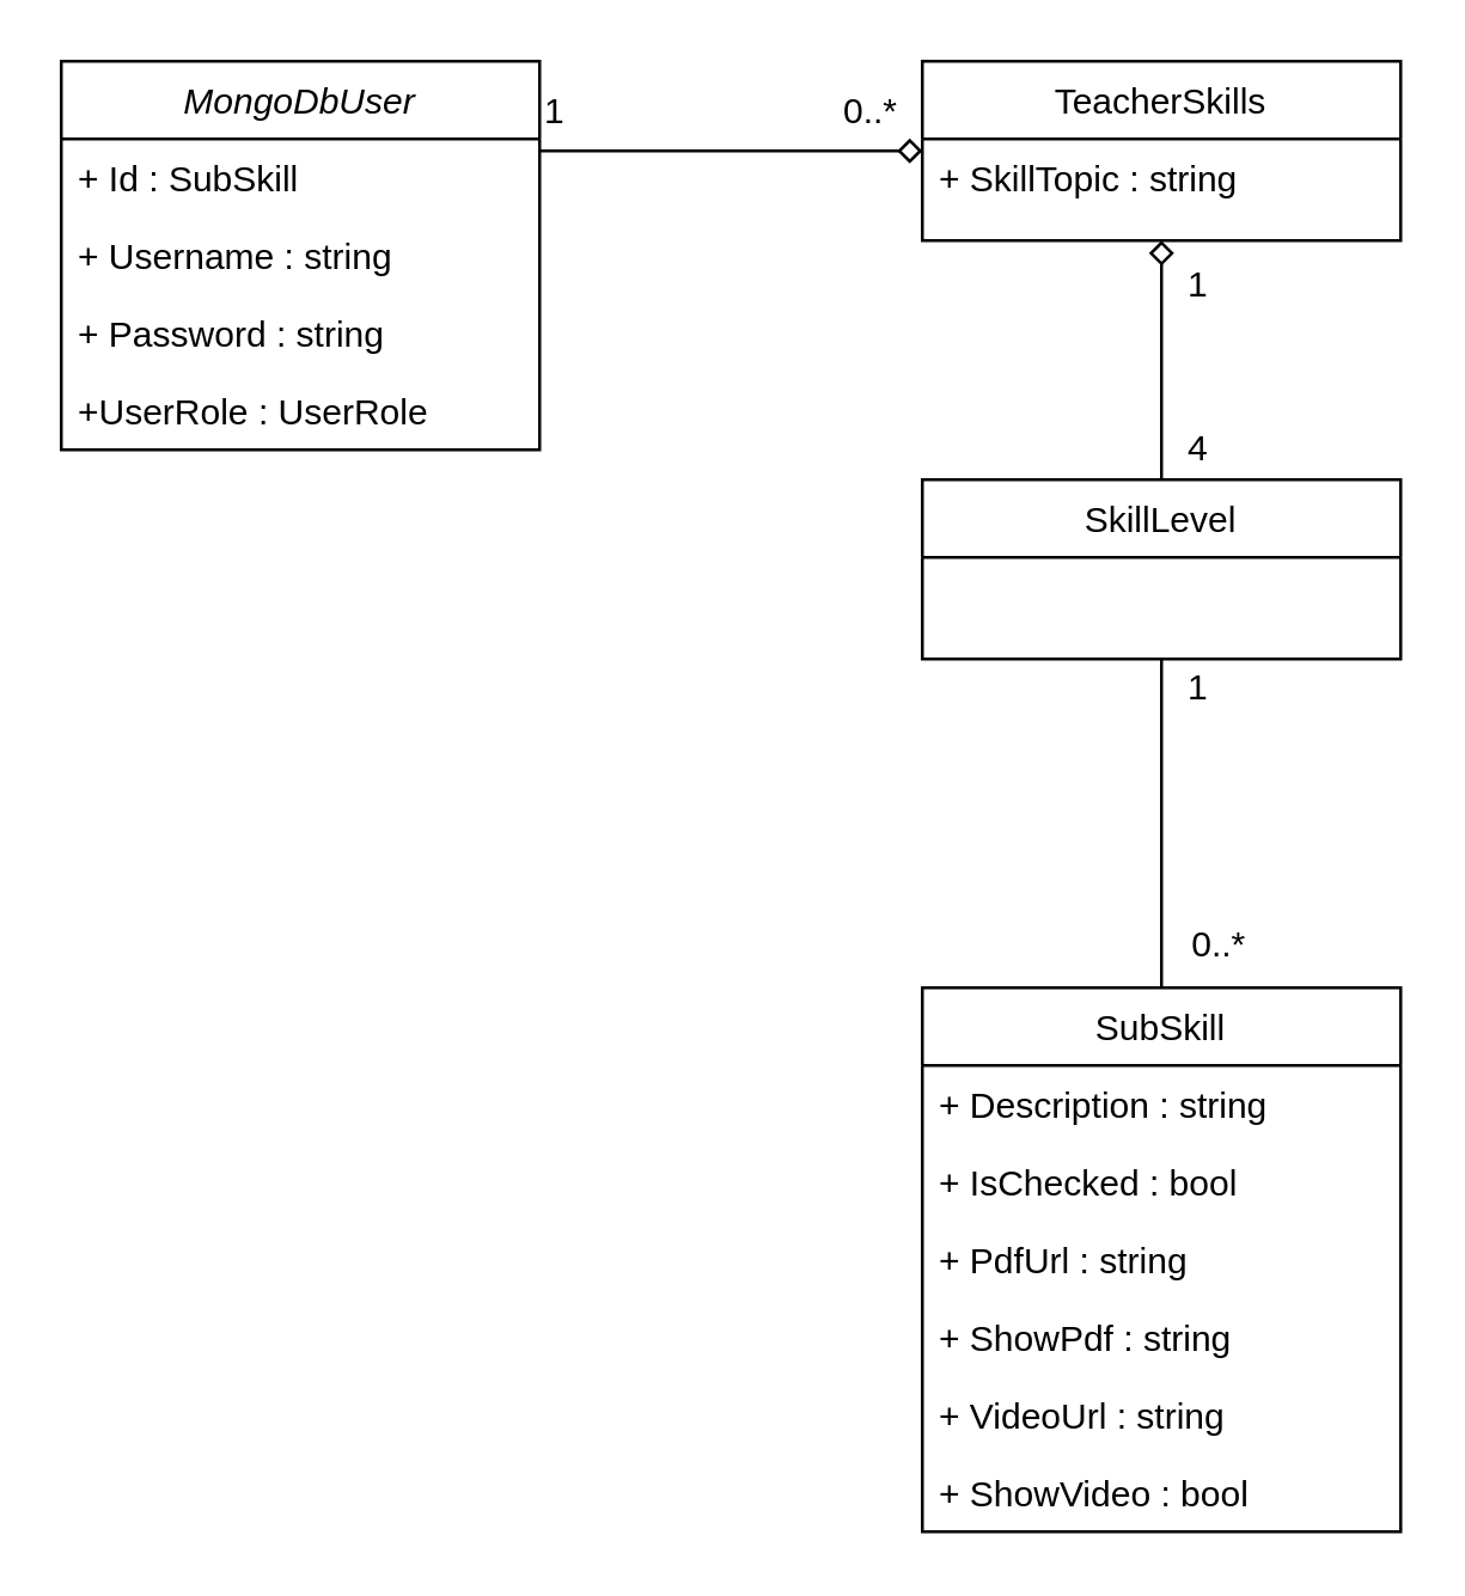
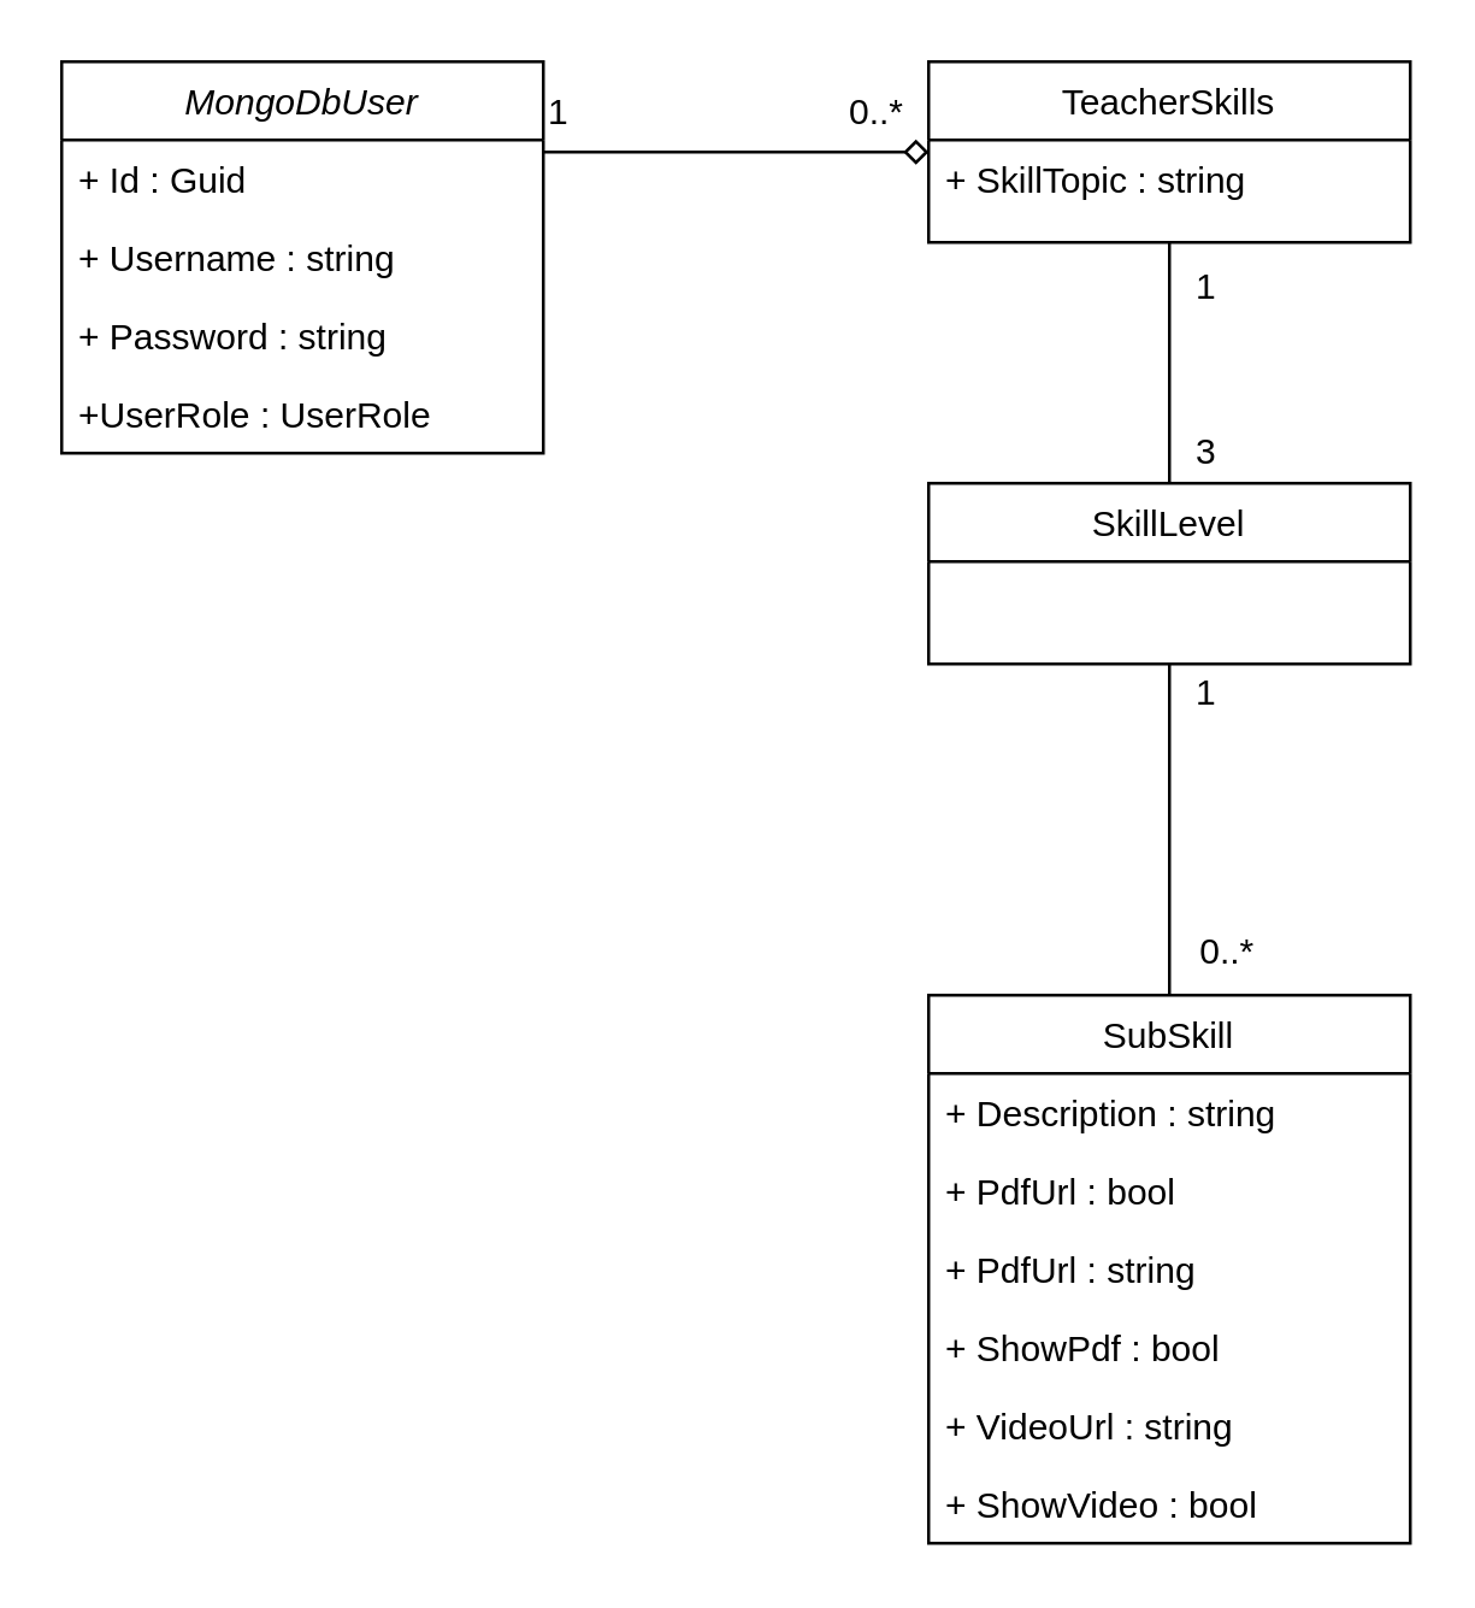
- <mxCell id="3" value="+ Id : SubSkill" style="text;align=left;verticalAlign=top;spacingLeft=4;spacingRight=4;overflow=hidden;rotatable=0;points=[[0,0.5],[1,0.5]];portConstraint=eastwest;" parent="2" vertex="1"><mxGeometry y="26" width="160" height="26" as="geometry" /></mxCell>
+ <mxCell id="3" value="+ Id : Guid" style="text;align=left;verticalAlign=top;spacingLeft=4;spacingRight=4;overflow=hidden;rotatable=0;points=[[0,0.5],[1,0.5]];portConstraint=eastwest;" parent="2" vertex="1"><mxGeometry y="26" width="160" height="26" as="geometry" /></mxCell>
- <mxCell id="12" style="edgeStyle=orthogonalEdgeStyle;rounded=0;orthogonalLoop=1;jettySize=auto;html=1;exitX=0.5;exitY=0;exitDx=0;exitDy=0;entryX=0.5;entryY=1;entryDx=0;entryDy=0;strokeColor=default;endArrow=diamond;endFill=0;" parent="1" source="14" target="7" edge="1"><mxGeometry relative="1" as="geometry" /></mxCell>
+ <mxCell id="12" style="edgeStyle=orthogonalEdgeStyle;rounded=0;orthogonalLoop=1;jettySize=auto;html=1;exitX=0.5;exitY=0;exitDx=0;exitDy=0;entryX=0.5;entryY=1;entryDx=0;entryDy=0;strokeColor=default;endArrow=none;endFill=0;" parent="1" source="14" target="7" edge="1"><mxGeometry relative="1" as="geometry" /></mxCell>
- <mxCell id="22" value="4" style="text;html=1;align=center;verticalAlign=middle;resizable=0;points=[];autosize=1;strokeColor=none;fillColor=none;" parent="1" vertex="1"><mxGeometry x="385" y="135" width="30" height="30" as="geometry" /></mxCell>
+ <mxCell id="22" value="3" style="text;html=1;align=center;verticalAlign=middle;resizable=0;points=[];autosize=1;strokeColor=none;fillColor=none;" parent="1" vertex="1"><mxGeometry x="385" y="135" width="30" height="30" as="geometry" /></mxCell>
- <mxCell id="17" value="+ IsChecked : bool" style="text;align=left;verticalAlign=top;spacingLeft=4;spacingRight=4;overflow=hidden;rotatable=0;points=[[0,0.5],[1,0.5]];portConstraint=eastwest;" parent="15" vertex="1"><mxGeometry y="52" width="160" height="26" as="geometry" /></mxCell>
+ <mxCell id="17" value="+ PdfUrl : bool" style="text;align=left;verticalAlign=top;spacingLeft=4;spacingRight=4;overflow=hidden;rotatable=0;points=[[0,0.5],[1,0.5]];portConstraint=eastwest;" parent="15" vertex="1"><mxGeometry y="52" width="160" height="26" as="geometry" /></mxCell>
- <mxCell id="19" value="+ ShowPdf : string" style="text;align=left;verticalAlign=top;spacingLeft=4;spacingRight=4;overflow=hidden;rotatable=0;points=[[0,0.5],[1,0.5]];portConstraint=eastwest;" parent="15" vertex="1"><mxGeometry y="104" width="160" height="26" as="geometry" /></mxCell>
+ <mxCell id="19" value="+ ShowPdf : bool" style="text;align=left;verticalAlign=top;spacingLeft=4;spacingRight=4;overflow=hidden;rotatable=0;points=[[0,0.5],[1,0.5]];portConstraint=eastwest;" parent="15" vertex="1"><mxGeometry y="104" width="160" height="26" as="geometry" /></mxCell>
